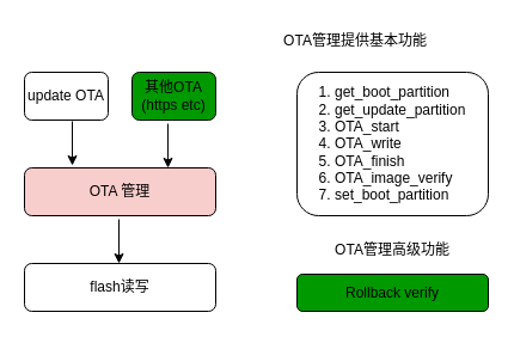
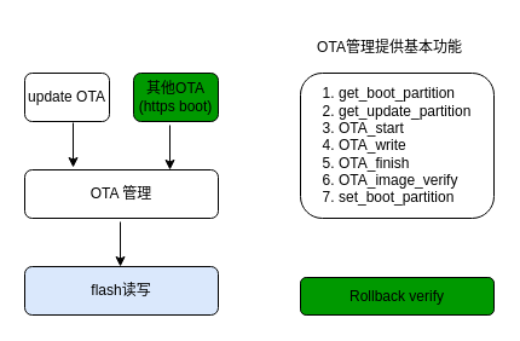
- <mxCell id="11" value="OTA管理提供基本功能" style="rounded=1;whiteSpace=wrap;html=1;fillColor=#FFFFFF;strokeColor=none;" vertex="1" parent="1"><mxGeometry x="227" y="15" width="140" height="38" as="geometry" /></mxCell>
+ <mxCell id="11" value="OTA管理提供基本功能" style="rounded=1;whiteSpace=wrap;html=1;fillColor=#FFFFFF;strokeColor=none;" vertex="1" parent="1"><mxGeometry x="252" y="20" width="140" height="38" as="geometry" /></mxCell>
- <mxCell id="5" value="其他OTA (https etc)" style="rounded=1;whiteSpace=wrap;html=1;strokeColor=#000000;fillColor=#009900;" vertex="1" parent="1"><mxGeometry x="110" y="60" width="70" height="40" as="geometry" /></mxCell>
+ <mxCell id="5" value="其他OTA (https boot)" style="rounded=1;whiteSpace=wrap;html=1;strokeColor=#000000;fillColor=#009900;" vertex="1" parent="1"><mxGeometry x="110" y="60" width="70" height="40" as="geometry" /></mxCell>
- <mxCell id="2" value="OTA 管理" style="rounded=1;whiteSpace=wrap;html=1;strokeColor=#000000;fillColor=#f8cecc;" vertex="1" parent="1"><mxGeometry x="20" y="140" width="160" height="40" as="geometry" /></mxCell>
+ <mxCell id="2" value="OTA 管理" style="rounded=1;whiteSpace=wrap;html=1;strokeColor=#000000;fillColor=#FFFFFF;" vertex="1" parent="1"><mxGeometry x="20" y="140" width="160" height="40" as="geometry" /></mxCell>
- <mxCell id="12" value="OTA管理高级功能" style="rounded=1;whiteSpace=wrap;html=1;fillColor=#FFFFFF;strokeColor=none;" vertex="1" parent="1"><mxGeometry x="258" y="190" width="140" height="38" as="geometry" /></mxCell>
- <mxCell id="3" value="flash读写" style="rounded=1;whiteSpace=wrap;html=1;strokeColor=#000000;fillColor=#FFFFFF;" vertex="1" parent="1"><mxGeometry x="20" y="220" width="160" height="40" as="geometry" /></mxCell>
+ <mxCell id="3" value="flash读写" style="rounded=1;whiteSpace=wrap;html=1;strokeColor=#000000;fillColor=#dae8fc;" vertex="1" parent="1"><mxGeometry x="20" y="220" width="160" height="40" as="geometry" /></mxCell>
